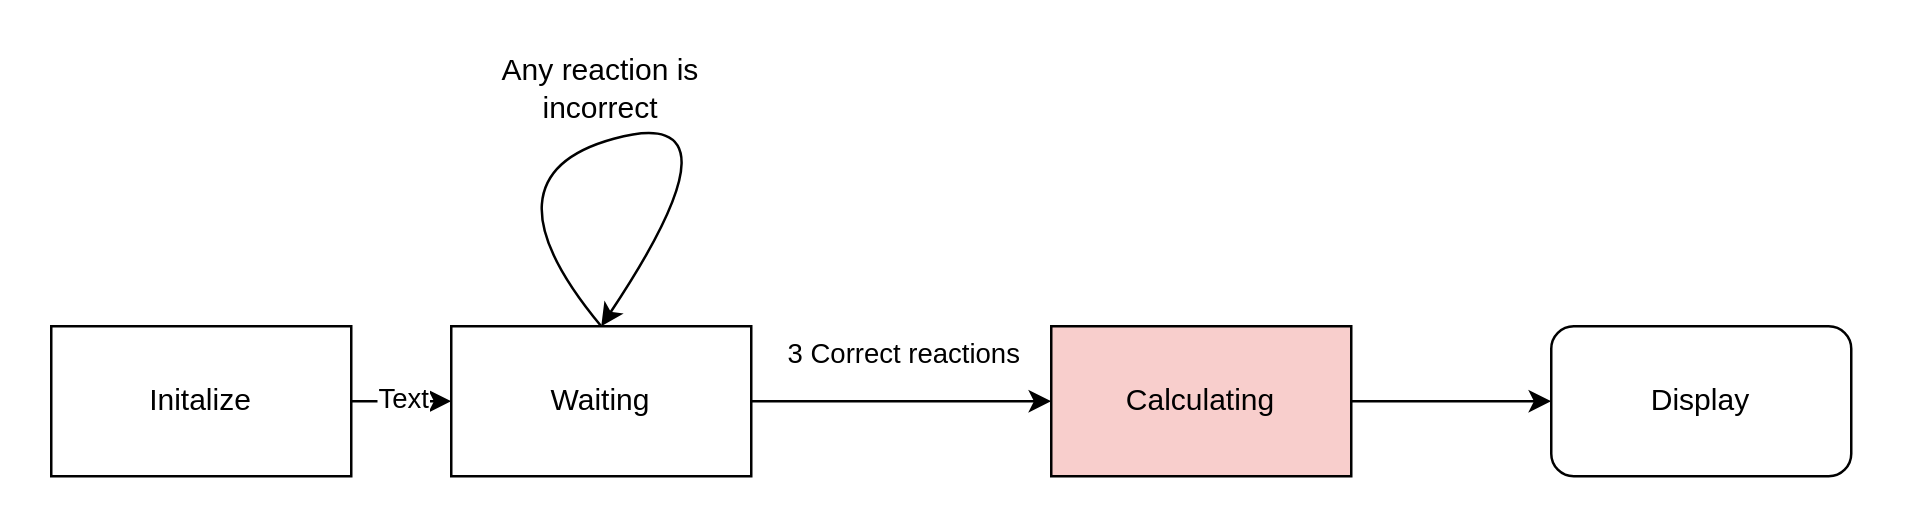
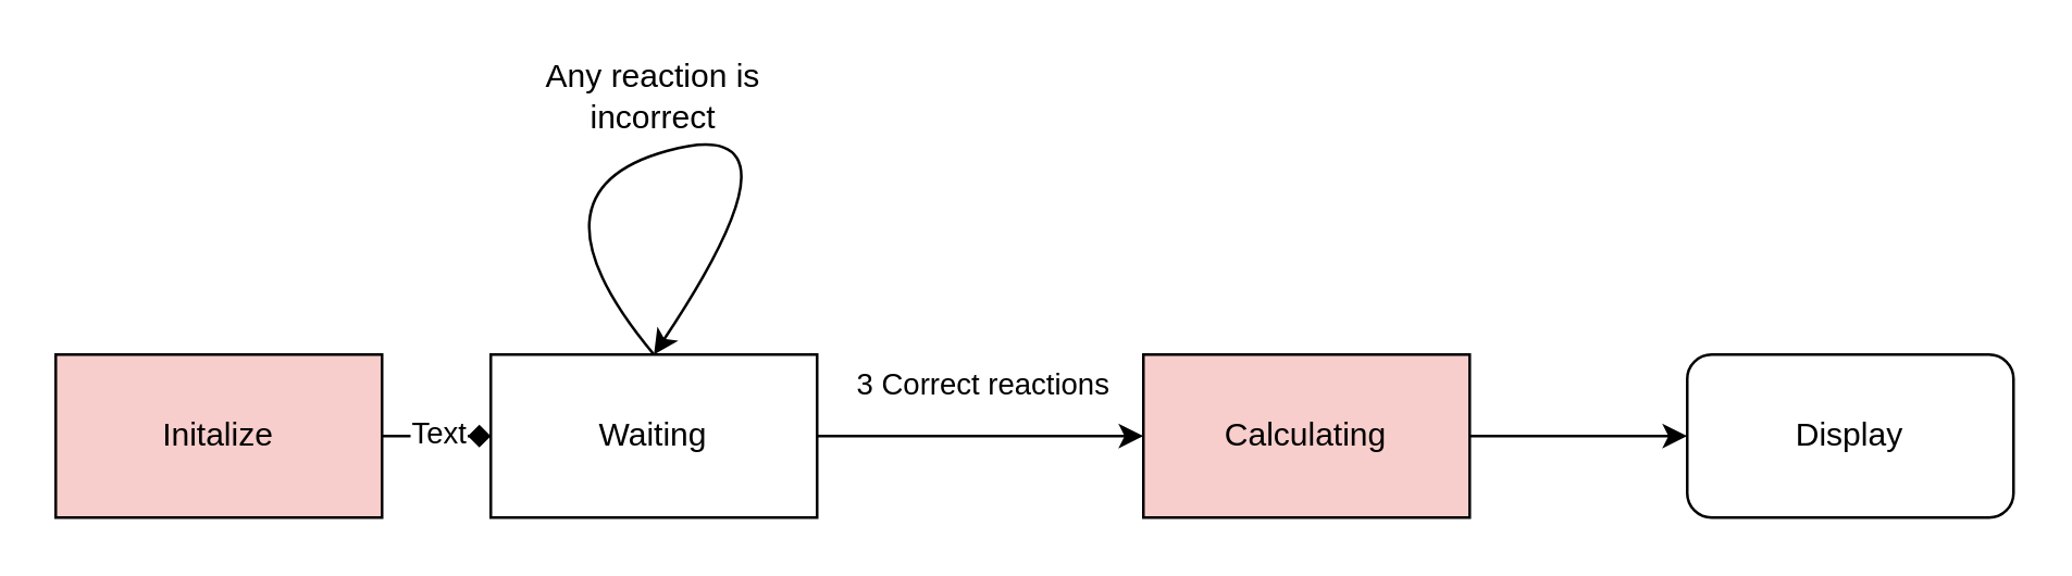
- <mxCell id="4" value="Initalize" style="rounded=0;whiteSpace=wrap;html=1;" vertex="1" parent="1"><mxGeometry x="20" y="130" width="120" height="60" as="geometry" /></mxCell>
+ <mxCell id="4" value="Initalize" style="rounded=0;whiteSpace=wrap;html=1;fillColor=#f8cecc;" vertex="1" parent="1"><mxGeometry x="20" y="130" width="120" height="60" as="geometry" /></mxCell>
- <mxCell id="2" value="" style="edgeStyle=orthogonalEdgeStyle;rounded=0;orthogonalLoop=1;jettySize=auto;html=1;" edge="1" parent="1" source="4" target="7"><mxGeometry relative="1" as="geometry" /></mxCell>
+ <mxCell id="2" value="" style="edgeStyle=orthogonalEdgeStyle;rounded=0;orthogonalLoop=1;jettySize=auto;html=1;endArrow=diamond;" edge="1" parent="1" source="4" target="7"><mxGeometry relative="1" as="geometry" /></mxCell>
